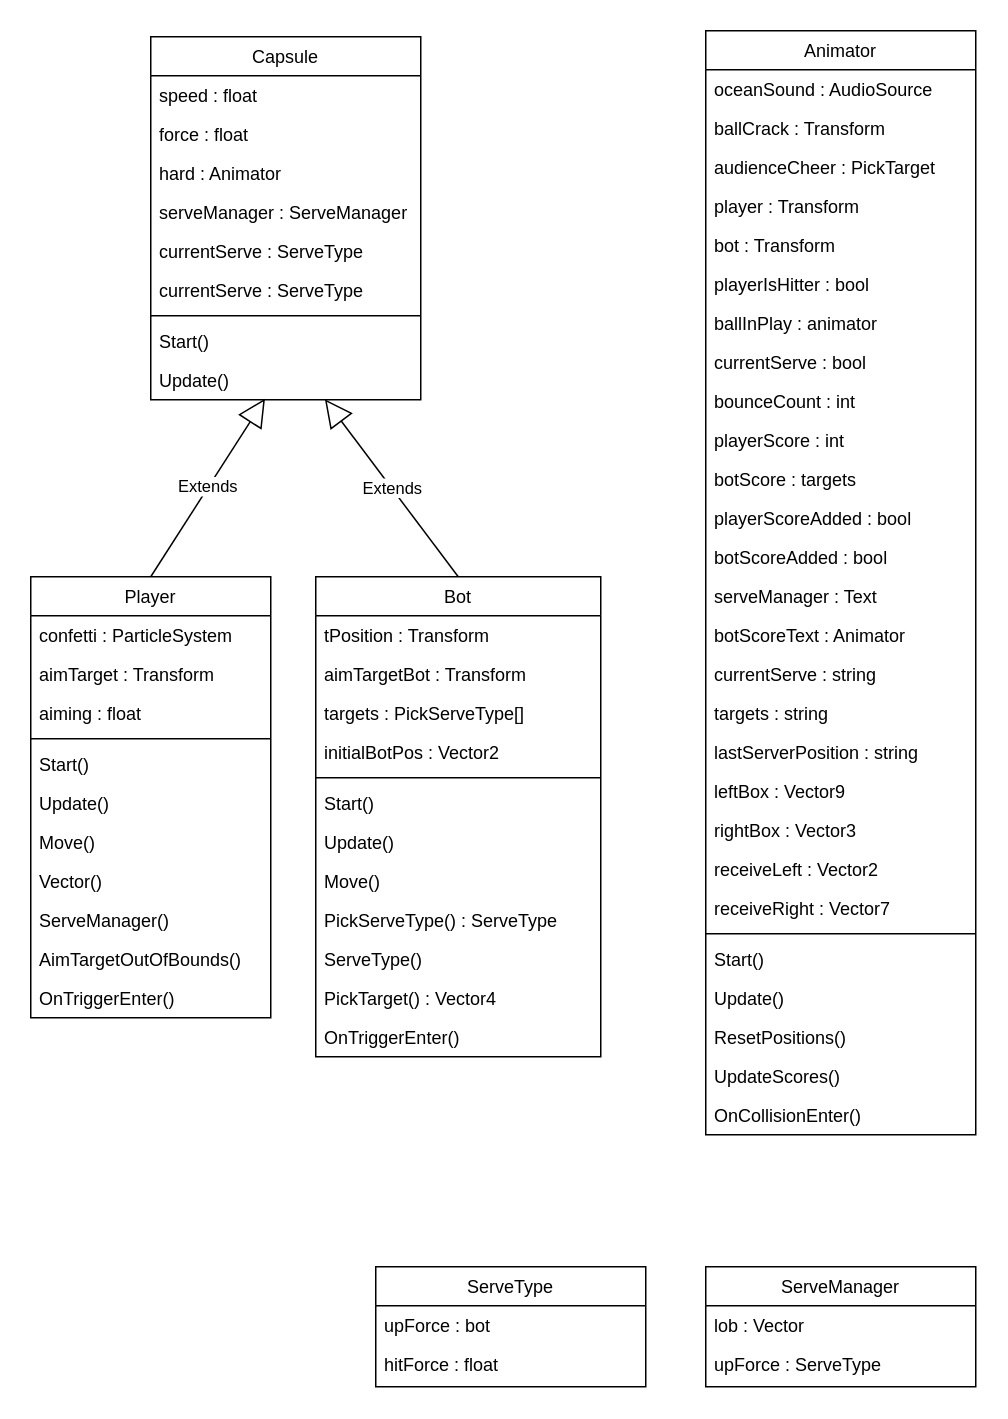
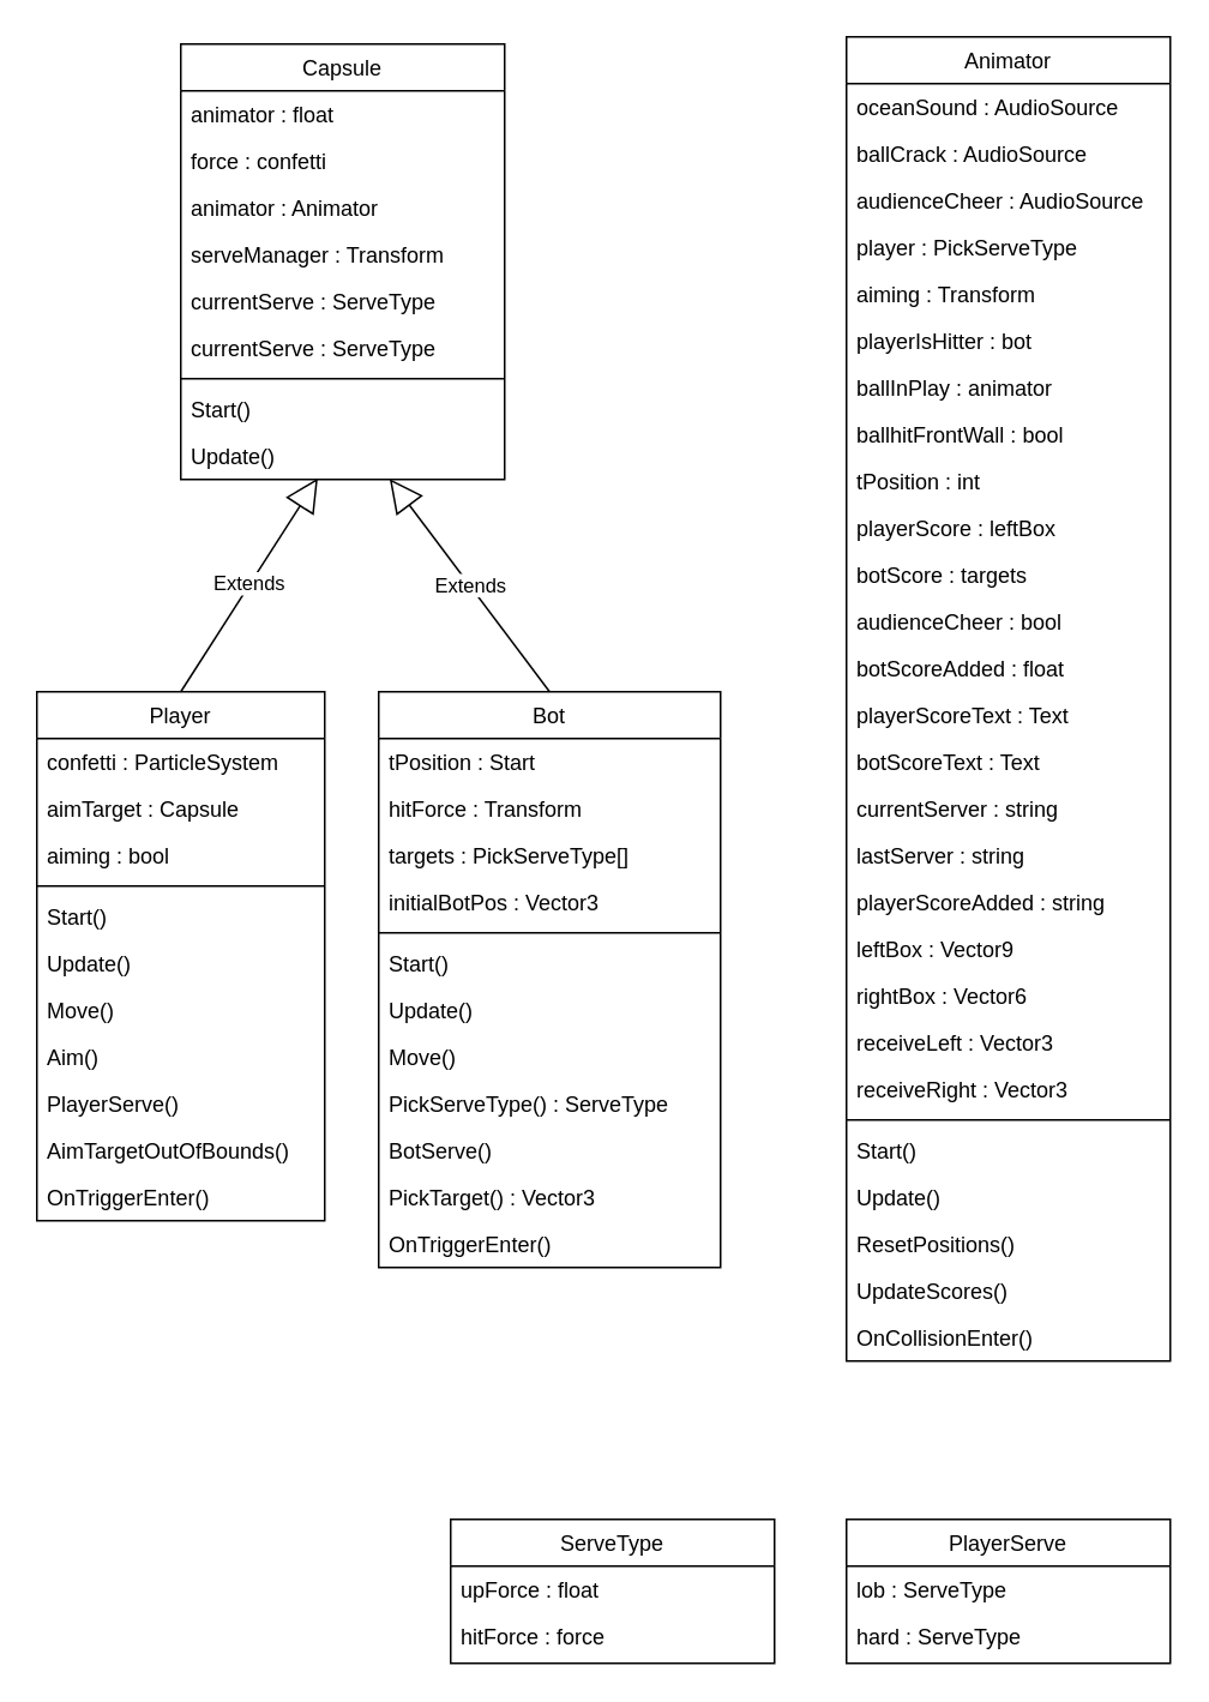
- <mxCell id="57" value="speed : float" style="text;align=left;verticalAlign=top;spacingLeft=4;spacingRight=4;overflow=hidden;rotatable=0;points=[[0,0.5],[1,0.5]];portConstraint=eastwest;" vertex="1" parent="56"><mxGeometry y="26" width="180" height="26" as="geometry" /></mxCell>
+ <mxCell id="57" value="animator : float" style="text;align=left;verticalAlign=top;spacingLeft=4;spacingRight=4;overflow=hidden;rotatable=0;points=[[0,0.5],[1,0.5]];portConstraint=eastwest;" vertex="1" parent="56"><mxGeometry y="26" width="180" height="26" as="geometry" /></mxCell>
- <mxCell id="4" value="ballCrack : Transform" style="text;align=left;verticalAlign=top;spacingLeft=4;spacingRight=4;overflow=hidden;rotatable=0;points=[[0,0.5],[1,0.5]];portConstraint=eastwest;rounded=0;shadow=0;html=0;" parent="2" vertex="1"><mxGeometry y="52" width="180" height="26" as="geometry" /></mxCell>
+ <mxCell id="4" value="ballCrack : AudioSource" style="text;align=left;verticalAlign=top;spacingLeft=4;spacingRight=4;overflow=hidden;rotatable=0;points=[[0,0.5],[1,0.5]];portConstraint=eastwest;rounded=0;shadow=0;html=0;" parent="2" vertex="1"><mxGeometry y="52" width="180" height="26" as="geometry" /></mxCell>
- <mxCell id="58" value="force : float" style="text;align=left;verticalAlign=top;spacingLeft=4;spacingRight=4;overflow=hidden;rotatable=0;points=[[0,0.5],[1,0.5]];portConstraint=eastwest;rounded=0;shadow=0;html=0;" vertex="1" parent="56"><mxGeometry y="52" width="180" height="26" as="geometry" /></mxCell>
+ <mxCell id="58" value="force : confetti" style="text;align=left;verticalAlign=top;spacingLeft=4;spacingRight=4;overflow=hidden;rotatable=0;points=[[0,0.5],[1,0.5]];portConstraint=eastwest;rounded=0;shadow=0;html=0;" vertex="1" parent="56"><mxGeometry y="52" width="180" height="26" as="geometry" /></mxCell>
- <mxCell id="5" value="audienceCheer : PickTarget" style="text;align=left;verticalAlign=top;spacingLeft=4;spacingRight=4;overflow=hidden;rotatable=0;points=[[0,0.5],[1,0.5]];portConstraint=eastwest;rounded=0;shadow=0;html=0;" parent="2" vertex="1"><mxGeometry y="78" width="180" height="26" as="geometry" /></mxCell>
+ <mxCell id="5" value="audienceCheer : AudioSource" style="text;align=left;verticalAlign=top;spacingLeft=4;spacingRight=4;overflow=hidden;rotatable=0;points=[[0,0.5],[1,0.5]];portConstraint=eastwest;rounded=0;shadow=0;html=0;" parent="2" vertex="1"><mxGeometry y="78" width="180" height="26" as="geometry" /></mxCell>
- <mxCell id="59" value="hard : Animator" style="text;align=left;verticalAlign=top;spacingLeft=4;spacingRight=4;overflow=hidden;rotatable=0;points=[[0,0.5],[1,0.5]];portConstraint=eastwest;rounded=0;shadow=0;html=0;" vertex="1" parent="56"><mxGeometry y="78" width="180" height="26" as="geometry" /></mxCell>
+ <mxCell id="59" value="animator : Animator" style="text;align=left;verticalAlign=top;spacingLeft=4;spacingRight=4;overflow=hidden;rotatable=0;points=[[0,0.5],[1,0.5]];portConstraint=eastwest;rounded=0;shadow=0;html=0;" vertex="1" parent="56"><mxGeometry y="78" width="180" height="26" as="geometry" /></mxCell>
- <mxCell id="6" value="player : Transform" style="text;align=left;verticalAlign=top;spacingLeft=4;spacingRight=4;overflow=hidden;rotatable=0;points=[[0,0.5],[1,0.5]];portConstraint=eastwest;rounded=0;shadow=0;html=0;" parent="2" vertex="1"><mxGeometry y="104" width="180" height="26" as="geometry" /></mxCell>
+ <mxCell id="6" value="player : PickServeType" style="text;align=left;verticalAlign=top;spacingLeft=4;spacingRight=4;overflow=hidden;rotatable=0;points=[[0,0.5],[1,0.5]];portConstraint=eastwest;rounded=0;shadow=0;html=0;" parent="2" vertex="1"><mxGeometry y="104" width="180" height="26" as="geometry" /></mxCell>
- <mxCell id="60" value="serveManager : ServeManager" style="text;align=left;verticalAlign=top;spacingLeft=4;spacingRight=4;overflow=hidden;rotatable=0;points=[[0,0.5],[1,0.5]];portConstraint=eastwest;rounded=0;shadow=0;html=0;" vertex="1" parent="56"><mxGeometry y="104" width="180" height="26" as="geometry" /></mxCell>
+ <mxCell id="60" value="serveManager : Transform" style="text;align=left;verticalAlign=top;spacingLeft=4;spacingRight=4;overflow=hidden;rotatable=0;points=[[0,0.5],[1,0.5]];portConstraint=eastwest;rounded=0;shadow=0;html=0;" vertex="1" parent="56"><mxGeometry y="104" width="180" height="26" as="geometry" /></mxCell>
- <mxCell id="7" value="bot : Transform" style="text;align=left;verticalAlign=top;spacingLeft=4;spacingRight=4;overflow=hidden;rotatable=0;points=[[0,0.5],[1,0.5]];portConstraint=eastwest;rounded=0;shadow=0;html=0;" parent="2" vertex="1"><mxGeometry y="130" width="180" height="26" as="geometry" /></mxCell>
+ <mxCell id="7" value="aiming : Transform" style="text;align=left;verticalAlign=top;spacingLeft=4;spacingRight=4;overflow=hidden;rotatable=0;points=[[0,0.5],[1,0.5]];portConstraint=eastwest;rounded=0;shadow=0;html=0;" parent="2" vertex="1"><mxGeometry y="130" width="180" height="26" as="geometry" /></mxCell>
- <mxCell id="8" value="playerIsHitter : bool" style="text;align=left;verticalAlign=top;spacingLeft=4;spacingRight=4;overflow=hidden;rotatable=0;points=[[0,0.5],[1,0.5]];portConstraint=eastwest;rounded=0;shadow=0;html=0;" vertex="1" parent="2"><mxGeometry y="156" width="180" height="26" as="geometry" /></mxCell>
+ <mxCell id="8" value="playerIsHitter : bot" style="text;align=left;verticalAlign=top;spacingLeft=4;spacingRight=4;overflow=hidden;rotatable=0;points=[[0,0.5],[1,0.5]];portConstraint=eastwest;rounded=0;shadow=0;html=0;" vertex="1" parent="2"><mxGeometry y="156" width="180" height="26" as="geometry" /></mxCell>
- <mxCell id="10" value="currentServe : bool" style="text;align=left;verticalAlign=top;spacingLeft=4;spacingRight=4;overflow=hidden;rotatable=0;points=[[0,0.5],[1,0.5]];portConstraint=eastwest;rounded=0;shadow=0;html=0;" vertex="1" parent="2"><mxGeometry y="208" width="180" height="26" as="geometry" /></mxCell>
+ <mxCell id="10" value="ballhitFrontWall : bool" style="text;align=left;verticalAlign=top;spacingLeft=4;spacingRight=4;overflow=hidden;rotatable=0;points=[[0,0.5],[1,0.5]];portConstraint=eastwest;rounded=0;shadow=0;html=0;" vertex="1" parent="2"><mxGeometry y="208" width="180" height="26" as="geometry" /></mxCell>
- <mxCell id="11" value="bounceCount : int" style="text;align=left;verticalAlign=top;spacingLeft=4;spacingRight=4;overflow=hidden;rotatable=0;points=[[0,0.5],[1,0.5]];portConstraint=eastwest;rounded=0;shadow=0;html=0;" vertex="1" parent="2"><mxGeometry y="234" width="180" height="26" as="geometry" /></mxCell>
+ <mxCell id="11" value="tPosition : int" style="text;align=left;verticalAlign=top;spacingLeft=4;spacingRight=4;overflow=hidden;rotatable=0;points=[[0,0.5],[1,0.5]];portConstraint=eastwest;rounded=0;shadow=0;html=0;" vertex="1" parent="2"><mxGeometry y="234" width="180" height="26" as="geometry" /></mxCell>
- <mxCell id="12" value="playerScore : int" style="text;align=left;verticalAlign=top;spacingLeft=4;spacingRight=4;overflow=hidden;rotatable=0;points=[[0,0.5],[1,0.5]];portConstraint=eastwest;rounded=0;shadow=0;html=0;" vertex="1" parent="2"><mxGeometry y="260" width="180" height="26" as="geometry" /></mxCell>
+ <mxCell id="12" value="playerScore : leftBox" style="text;align=left;verticalAlign=top;spacingLeft=4;spacingRight=4;overflow=hidden;rotatable=0;points=[[0,0.5],[1,0.5]];portConstraint=eastwest;rounded=0;shadow=0;html=0;" vertex="1" parent="2"><mxGeometry y="260" width="180" height="26" as="geometry" /></mxCell>
- <mxCell id="14" value="playerScoreAdded : bool" style="text;align=left;verticalAlign=top;spacingLeft=4;spacingRight=4;overflow=hidden;rotatable=0;points=[[0,0.5],[1,0.5]];portConstraint=eastwest;rounded=0;shadow=0;html=0;" vertex="1" parent="2"><mxGeometry y="312" width="180" height="26" as="geometry" /></mxCell>
+ <mxCell id="14" value="audienceCheer : bool" style="text;align=left;verticalAlign=top;spacingLeft=4;spacingRight=4;overflow=hidden;rotatable=0;points=[[0,0.5],[1,0.5]];portConstraint=eastwest;rounded=0;shadow=0;html=0;" vertex="1" parent="2"><mxGeometry y="312" width="180" height="26" as="geometry" /></mxCell>
- <mxCell id="15" value="botScoreAdded : bool" style="text;align=left;verticalAlign=top;spacingLeft=4;spacingRight=4;overflow=hidden;rotatable=0;points=[[0,0.5],[1,0.5]];portConstraint=eastwest;rounded=0;shadow=0;html=0;" vertex="1" parent="2"><mxGeometry y="338" width="180" height="26" as="geometry" /></mxCell>
+ <mxCell id="15" value="botScoreAdded : float" style="text;align=left;verticalAlign=top;spacingLeft=4;spacingRight=4;overflow=hidden;rotatable=0;points=[[0,0.5],[1,0.5]];portConstraint=eastwest;rounded=0;shadow=0;html=0;" vertex="1" parent="2"><mxGeometry y="338" width="180" height="26" as="geometry" /></mxCell>
- <mxCell id="16" value="serveManager : Text" style="text;align=left;verticalAlign=top;spacingLeft=4;spacingRight=4;overflow=hidden;rotatable=0;points=[[0,0.5],[1,0.5]];portConstraint=eastwest;rounded=0;shadow=0;html=0;" vertex="1" parent="2"><mxGeometry y="364" width="180" height="26" as="geometry" /></mxCell>
+ <mxCell id="16" value="playerScoreText : Text" style="text;align=left;verticalAlign=top;spacingLeft=4;spacingRight=4;overflow=hidden;rotatable=0;points=[[0,0.5],[1,0.5]];portConstraint=eastwest;rounded=0;shadow=0;html=0;" vertex="1" parent="2"><mxGeometry y="364" width="180" height="26" as="geometry" /></mxCell>
- <mxCell id="44" value="tPosition : Transform" style="text;align=left;verticalAlign=top;spacingLeft=4;spacingRight=4;overflow=hidden;rotatable=0;points=[[0,0.5],[1,0.5]];portConstraint=eastwest;" vertex="1" parent="43"><mxGeometry y="26" width="190" height="26" as="geometry" /></mxCell>
+ <mxCell id="44" value="tPosition : Start" style="text;align=left;verticalAlign=top;spacingLeft=4;spacingRight=4;overflow=hidden;rotatable=0;points=[[0,0.5],[1,0.5]];portConstraint=eastwest;" vertex="1" parent="43"><mxGeometry y="26" width="190" height="26" as="geometry" /></mxCell>
- <mxCell id="17" value="botScoreText : Animator" style="text;align=left;verticalAlign=top;spacingLeft=4;spacingRight=4;overflow=hidden;rotatable=0;points=[[0,0.5],[1,0.5]];portConstraint=eastwest;rounded=0;shadow=0;html=0;" vertex="1" parent="2"><mxGeometry y="390" width="180" height="26" as="geometry" /></mxCell>
+ <mxCell id="17" value="botScoreText : Text" style="text;align=left;verticalAlign=top;spacingLeft=4;spacingRight=4;overflow=hidden;rotatable=0;points=[[0,0.5],[1,0.5]];portConstraint=eastwest;rounded=0;shadow=0;html=0;" vertex="1" parent="2"><mxGeometry y="390" width="180" height="26" as="geometry" /></mxCell>
- <mxCell id="33" value="aimTarget : Transform" style="text;align=left;verticalAlign=top;spacingLeft=4;spacingRight=4;overflow=hidden;rotatable=0;points=[[0,0.5],[1,0.5]];portConstraint=eastwest;rounded=0;shadow=0;html=0;" vertex="1" parent="31"><mxGeometry y="52" width="160" height="26" as="geometry" /></mxCell>
+ <mxCell id="33" value="aimTarget : Capsule" style="text;align=left;verticalAlign=top;spacingLeft=4;spacingRight=4;overflow=hidden;rotatable=0;points=[[0,0.5],[1,0.5]];portConstraint=eastwest;rounded=0;shadow=0;html=0;" vertex="1" parent="31"><mxGeometry y="52" width="160" height="26" as="geometry" /></mxCell>
- <mxCell id="45" value="aimTargetBot : Transform" style="text;align=left;verticalAlign=top;spacingLeft=4;spacingRight=4;overflow=hidden;rotatable=0;points=[[0,0.5],[1,0.5]];portConstraint=eastwest;rounded=0;shadow=0;html=0;" vertex="1" parent="43"><mxGeometry y="52" width="190" height="26" as="geometry" /></mxCell>
+ <mxCell id="45" value="hitForce : Transform" style="text;align=left;verticalAlign=top;spacingLeft=4;spacingRight=4;overflow=hidden;rotatable=0;points=[[0,0.5],[1,0.5]];portConstraint=eastwest;rounded=0;shadow=0;html=0;" vertex="1" parent="43"><mxGeometry y="52" width="190" height="26" as="geometry" /></mxCell>
- <mxCell id="18" value="currentServe : string" style="text;align=left;verticalAlign=top;spacingLeft=4;spacingRight=4;overflow=hidden;rotatable=0;points=[[0,0.5],[1,0.5]];portConstraint=eastwest;rounded=0;shadow=0;html=0;" vertex="1" parent="2"><mxGeometry y="416" width="180" height="26" as="geometry" /></mxCell>
+ <mxCell id="18" value="currentServer : string" style="text;align=left;verticalAlign=top;spacingLeft=4;spacingRight=4;overflow=hidden;rotatable=0;points=[[0,0.5],[1,0.5]];portConstraint=eastwest;rounded=0;shadow=0;html=0;" vertex="1" parent="2"><mxGeometry y="416" width="180" height="26" as="geometry" /></mxCell>
- <mxCell id="34" value="aiming : float" style="text;align=left;verticalAlign=top;spacingLeft=4;spacingRight=4;overflow=hidden;rotatable=0;points=[[0,0.5],[1,0.5]];portConstraint=eastwest;rounded=0;shadow=0;html=0;" vertex="1" parent="31"><mxGeometry y="78" width="160" height="26" as="geometry" /></mxCell>
+ <mxCell id="34" value="aiming : bool" style="text;align=left;verticalAlign=top;spacingLeft=4;spacingRight=4;overflow=hidden;rotatable=0;points=[[0,0.5],[1,0.5]];portConstraint=eastwest;rounded=0;shadow=0;html=0;" vertex="1" parent="31"><mxGeometry y="78" width="160" height="26" as="geometry" /></mxCell>
- <mxCell id="19" value="targets : string" style="text;align=left;verticalAlign=top;spacingLeft=4;spacingRight=4;overflow=hidden;rotatable=0;points=[[0,0.5],[1,0.5]];portConstraint=eastwest;rounded=0;shadow=0;html=0;" vertex="1" parent="2"><mxGeometry y="442" width="180" height="26" as="geometry" /></mxCell>
+ <mxCell id="19" value="lastServer : string" style="text;align=left;verticalAlign=top;spacingLeft=4;spacingRight=4;overflow=hidden;rotatable=0;points=[[0,0.5],[1,0.5]];portConstraint=eastwest;rounded=0;shadow=0;html=0;" vertex="1" parent="2"><mxGeometry y="442" width="180" height="26" as="geometry" /></mxCell>
- <mxCell id="47" value="initialBotPos : Vector2" style="text;align=left;verticalAlign=top;spacingLeft=4;spacingRight=4;overflow=hidden;rotatable=0;points=[[0,0.5],[1,0.5]];portConstraint=eastwest;rounded=0;shadow=0;html=0;" vertex="1" parent="43"><mxGeometry y="104" width="190" height="26" as="geometry" /></mxCell>
+ <mxCell id="47" value="initialBotPos : Vector3" style="text;align=left;verticalAlign=top;spacingLeft=4;spacingRight=4;overflow=hidden;rotatable=0;points=[[0,0.5],[1,0.5]];portConstraint=eastwest;rounded=0;shadow=0;html=0;" vertex="1" parent="43"><mxGeometry y="104" width="190" height="26" as="geometry" /></mxCell>
- <mxCell id="20" value="lastServerPosition : string" style="text;align=left;verticalAlign=top;spacingLeft=4;spacingRight=4;overflow=hidden;rotatable=0;points=[[0,0.5],[1,0.5]];portConstraint=eastwest;rounded=0;shadow=0;html=0;" vertex="1" parent="2"><mxGeometry y="468" width="180" height="26" as="geometry" /></mxCell>
+ <mxCell id="20" value="playerScoreAdded : string" style="text;align=left;verticalAlign=top;spacingLeft=4;spacingRight=4;overflow=hidden;rotatable=0;points=[[0,0.5],[1,0.5]];portConstraint=eastwest;rounded=0;shadow=0;html=0;" vertex="1" parent="2"><mxGeometry y="468" width="180" height="26" as="geometry" /></mxCell>
- <mxCell id="22" value="rightBox : Vector3" style="text;align=left;verticalAlign=top;spacingLeft=4;spacingRight=4;overflow=hidden;rotatable=0;points=[[0,0.5],[1,0.5]];portConstraint=eastwest;rounded=0;shadow=0;html=0;" vertex="1" parent="2"><mxGeometry y="520" width="180" height="26" as="geometry" /></mxCell>
+ <mxCell id="22" value="rightBox : Vector6" style="text;align=left;verticalAlign=top;spacingLeft=4;spacingRight=4;overflow=hidden;rotatable=0;points=[[0,0.5],[1,0.5]];portConstraint=eastwest;rounded=0;shadow=0;html=0;" vertex="1" parent="2"><mxGeometry y="520" width="180" height="26" as="geometry" /></mxCell>
- <mxCell id="23" value="receiveLeft : Vector2" style="text;align=left;verticalAlign=top;spacingLeft=4;spacingRight=4;overflow=hidden;rotatable=0;points=[[0,0.5],[1,0.5]];portConstraint=eastwest;rounded=0;shadow=0;html=0;" vertex="1" parent="2"><mxGeometry y="546" width="180" height="26" as="geometry" /></mxCell>
+ <mxCell id="23" value="receiveLeft : Vector3" style="text;align=left;verticalAlign=top;spacingLeft=4;spacingRight=4;overflow=hidden;rotatable=0;points=[[0,0.5],[1,0.5]];portConstraint=eastwest;rounded=0;shadow=0;html=0;" vertex="1" parent="2"><mxGeometry y="546" width="180" height="26" as="geometry" /></mxCell>
- <mxCell id="39" value="Vector()" style="text;align=left;verticalAlign=top;spacingLeft=4;spacingRight=4;overflow=hidden;rotatable=0;points=[[0,0.5],[1,0.5]];portConstraint=eastwest;" vertex="1" parent="31"><mxGeometry y="190" width="160" height="26" as="geometry" /></mxCell>
+ <mxCell id="39" value="Aim()" style="text;align=left;verticalAlign=top;spacingLeft=4;spacingRight=4;overflow=hidden;rotatable=0;points=[[0,0.5],[1,0.5]];portConstraint=eastwest;" vertex="1" parent="31"><mxGeometry y="190" width="160" height="26" as="geometry" /></mxCell>
- <mxCell id="24" value="receiveRight : Vector7" style="text;align=left;verticalAlign=top;spacingLeft=4;spacingRight=4;overflow=hidden;rotatable=0;points=[[0,0.5],[1,0.5]];portConstraint=eastwest;rounded=0;shadow=0;html=0;" vertex="1" parent="2"><mxGeometry y="572" width="180" height="26" as="geometry" /></mxCell>
+ <mxCell id="24" value="receiveRight : Vector3" style="text;align=left;verticalAlign=top;spacingLeft=4;spacingRight=4;overflow=hidden;rotatable=0;points=[[0,0.5],[1,0.5]];portConstraint=eastwest;rounded=0;shadow=0;html=0;" vertex="1" parent="2"><mxGeometry y="572" width="180" height="26" as="geometry" /></mxCell>
- <mxCell id="40" value="ServeManager()" style="text;align=left;verticalAlign=top;spacingLeft=4;spacingRight=4;overflow=hidden;rotatable=0;points=[[0,0.5],[1,0.5]];portConstraint=eastwest;" vertex="1" parent="31"><mxGeometry y="216" width="160" height="26" as="geometry" /></mxCell>
+ <mxCell id="40" value="PlayerServe()" style="text;align=left;verticalAlign=top;spacingLeft=4;spacingRight=4;overflow=hidden;rotatable=0;points=[[0,0.5],[1,0.5]];portConstraint=eastwest;" vertex="1" parent="31"><mxGeometry y="216" width="160" height="26" as="geometry" /></mxCell>
- <mxCell id="53" value="ServeType()" style="text;align=left;verticalAlign=top;spacingLeft=4;spacingRight=4;overflow=hidden;rotatable=0;points=[[0,0.5],[1,0.5]];portConstraint=eastwest;" vertex="1" parent="43"><mxGeometry y="242" width="190" height="26" as="geometry" /></mxCell>
+ <mxCell id="53" value="BotServe()" style="text;align=left;verticalAlign=top;spacingLeft=4;spacingRight=4;overflow=hidden;rotatable=0;points=[[0,0.5],[1,0.5]];portConstraint=eastwest;" vertex="1" parent="43"><mxGeometry y="242" width="190" height="26" as="geometry" /></mxCell>
- <mxCell id="54" value="PickTarget() : Vector4" style="text;align=left;verticalAlign=top;spacingLeft=4;spacingRight=4;overflow=hidden;rotatable=0;points=[[0,0.5],[1,0.5]];portConstraint=eastwest;" vertex="1" parent="43"><mxGeometry y="268" width="190" height="26" as="geometry" /></mxCell>
+ <mxCell id="54" value="PickTarget() : Vector3" style="text;align=left;verticalAlign=top;spacingLeft=4;spacingRight=4;overflow=hidden;rotatable=0;points=[[0,0.5],[1,0.5]];portConstraint=eastwest;" vertex="1" parent="43"><mxGeometry y="268" width="190" height="26" as="geometry" /></mxCell>
- <mxCell id="71" value="ServeManager" style="swimlane;fontStyle=0;align=center;verticalAlign=top;childLayout=stackLayout;horizontal=1;startSize=26;horizontalStack=0;resizeParent=1;resizeLast=0;collapsible=1;marginBottom=0;rounded=0;shadow=0;strokeWidth=1;" vertex="1" parent="1"><mxGeometry x="470" y="844" width="180" height="80" as="geometry"><mxRectangle x="550" y="140" width="160" height="26" as="alternateBounds" /></mxGeometry></mxCell>
+ <mxCell id="71" value="PlayerServe" style="swimlane;fontStyle=0;align=center;verticalAlign=top;childLayout=stackLayout;horizontal=1;startSize=26;horizontalStack=0;resizeParent=1;resizeLast=0;collapsible=1;marginBottom=0;rounded=0;shadow=0;strokeWidth=1;" vertex="1" parent="1"><mxGeometry x="470" y="844" width="180" height="80" as="geometry"><mxRectangle x="550" y="140" width="160" height="26" as="alternateBounds" /></mxGeometry></mxCell>
- <mxCell id="69" value="upForce : bot" style="text;align=left;verticalAlign=top;spacingLeft=4;spacingRight=4;overflow=hidden;rotatable=0;points=[[0,0.5],[1,0.5]];portConstraint=eastwest;" vertex="1" parent="68"><mxGeometry y="26" width="180" height="26" as="geometry" /></mxCell>
+ <mxCell id="69" value="upForce : float" style="text;align=left;verticalAlign=top;spacingLeft=4;spacingRight=4;overflow=hidden;rotatable=0;points=[[0,0.5],[1,0.5]];portConstraint=eastwest;" vertex="1" parent="68"><mxGeometry y="26" width="180" height="26" as="geometry" /></mxCell>
- <mxCell id="72" value="lob : Vector" style="text;align=left;verticalAlign=top;spacingLeft=4;spacingRight=4;overflow=hidden;rotatable=0;points=[[0,0.5],[1,0.5]];portConstraint=eastwest;" vertex="1" parent="71"><mxGeometry y="26" width="180" height="26" as="geometry" /></mxCell>
+ <mxCell id="72" value="lob : ServeType" style="text;align=left;verticalAlign=top;spacingLeft=4;spacingRight=4;overflow=hidden;rotatable=0;points=[[0,0.5],[1,0.5]];portConstraint=eastwest;" vertex="1" parent="71"><mxGeometry y="26" width="180" height="26" as="geometry" /></mxCell>
- <mxCell id="70" value="hitForce : float" style="text;align=left;verticalAlign=top;spacingLeft=4;spacingRight=4;overflow=hidden;rotatable=0;points=[[0,0.5],[1,0.5]];portConstraint=eastwest;rounded=0;shadow=0;html=0;" vertex="1" parent="68"><mxGeometry y="52" width="180" height="26" as="geometry" /></mxCell>
+ <mxCell id="70" value="hitForce : force" style="text;align=left;verticalAlign=top;spacingLeft=4;spacingRight=4;overflow=hidden;rotatable=0;points=[[0,0.5],[1,0.5]];portConstraint=eastwest;rounded=0;shadow=0;html=0;" vertex="1" parent="68"><mxGeometry y="52" width="180" height="26" as="geometry" /></mxCell>
- <mxCell id="73" value="upForce : ServeType" style="text;align=left;verticalAlign=top;spacingLeft=4;spacingRight=4;overflow=hidden;rotatable=0;points=[[0,0.5],[1,0.5]];portConstraint=eastwest;" vertex="1" parent="71"><mxGeometry y="52" width="180" height="26" as="geometry" /></mxCell>
+ <mxCell id="73" value="hard : ServeType" style="text;align=left;verticalAlign=top;spacingLeft=4;spacingRight=4;overflow=hidden;rotatable=0;points=[[0,0.5],[1,0.5]];portConstraint=eastwest;" vertex="1" parent="71"><mxGeometry y="52" width="180" height="26" as="geometry" /></mxCell>
